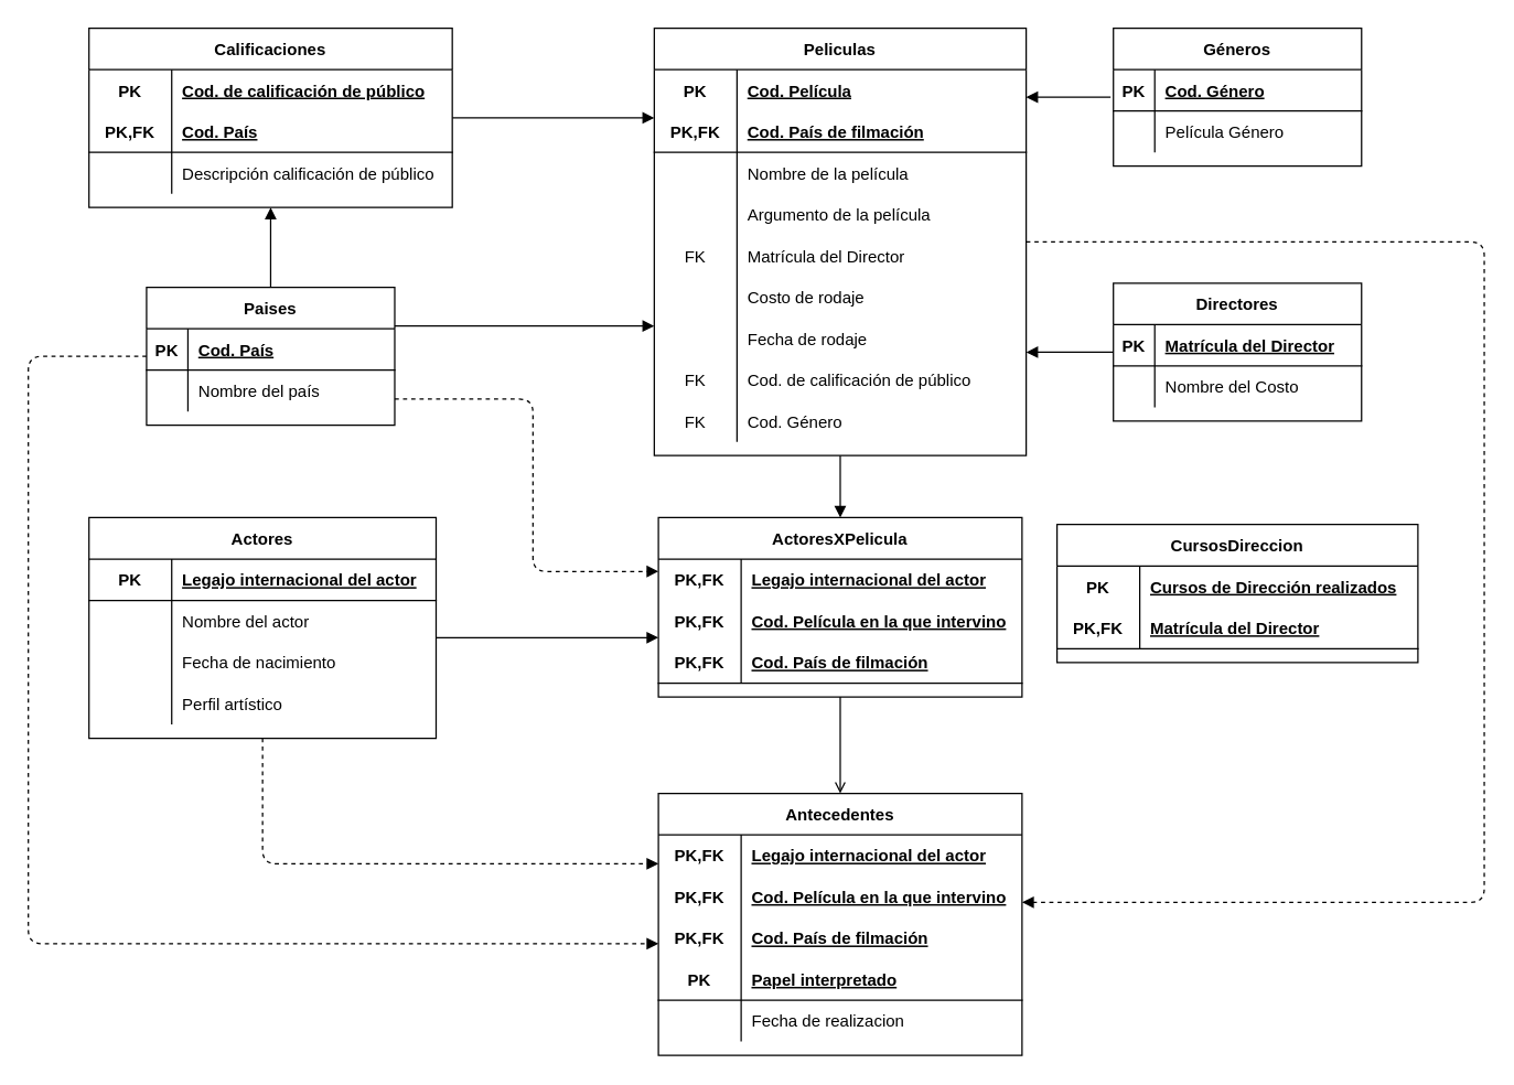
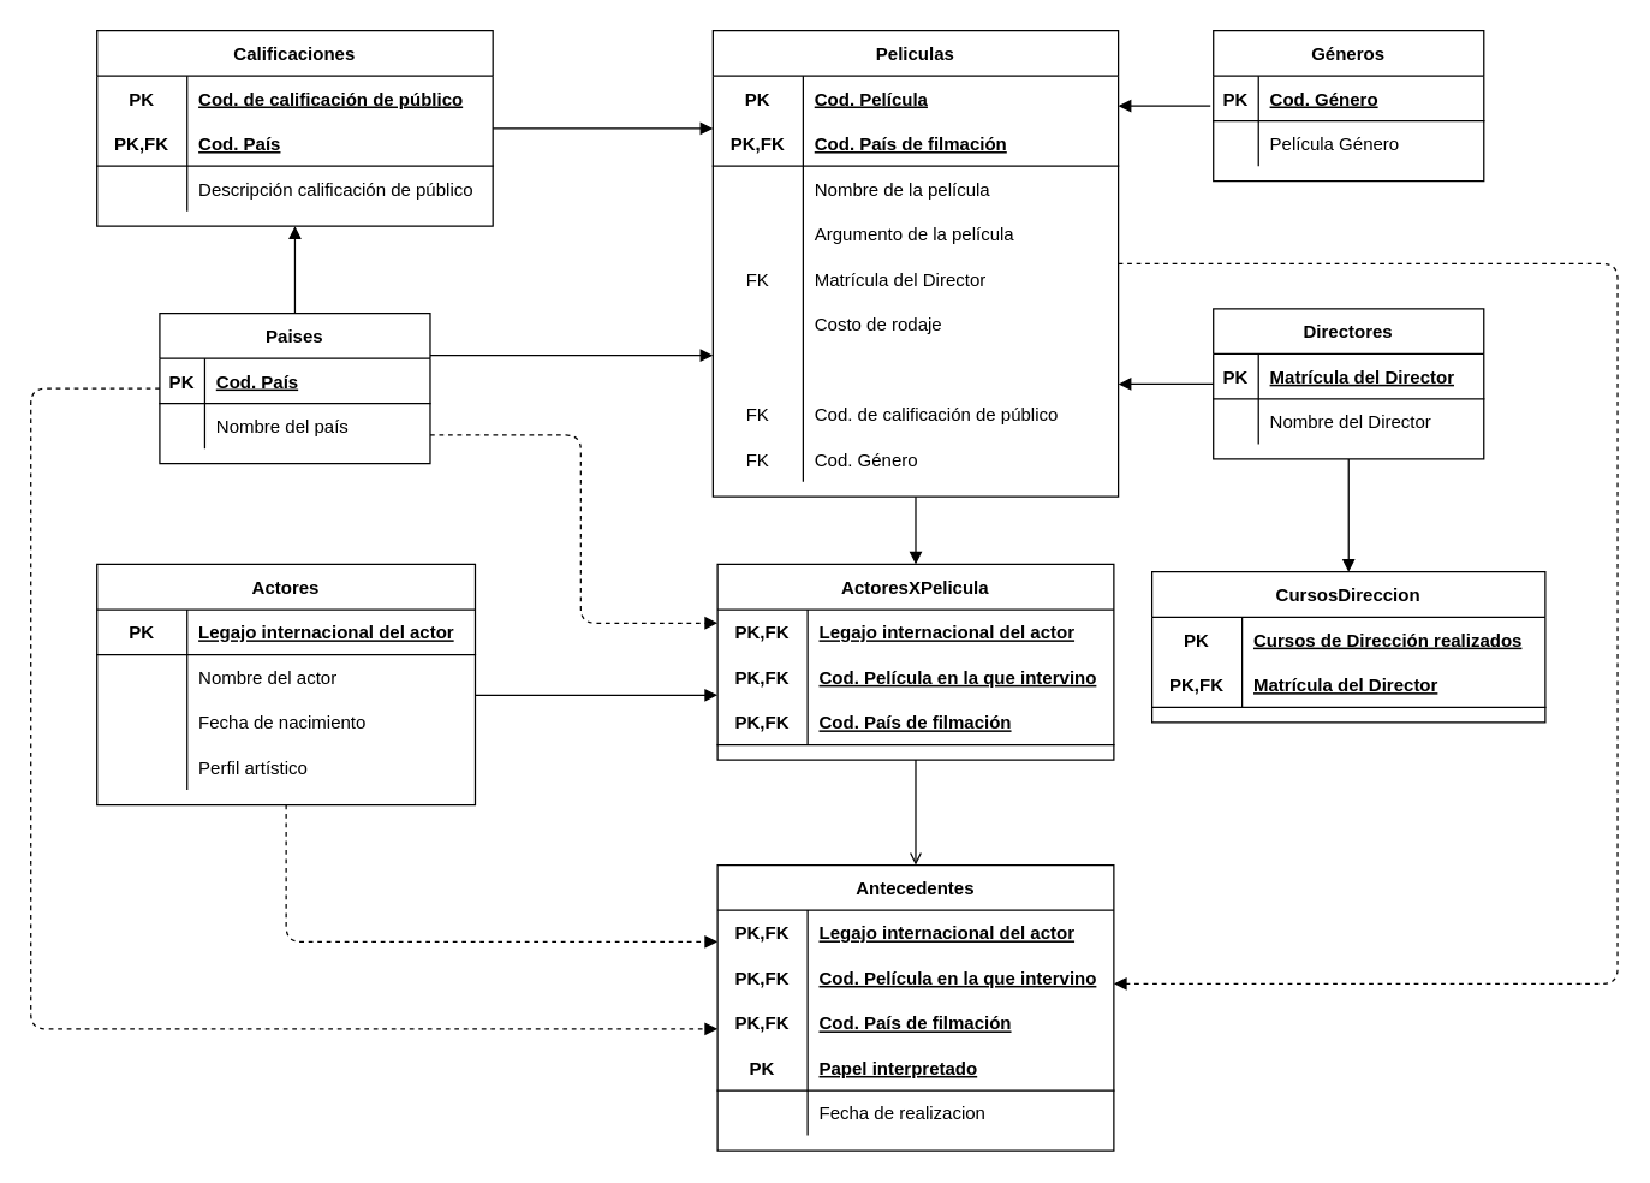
- <mxCell id="25" value="Fecha de rodaje" style="shape=partialRectangle;connectable=0;fillColor=none;top=0;left=0;bottom=0;right=0;align=left;spacingLeft=6;overflow=hidden;" parent="23" vertex="1"><mxGeometry x="60" width="209.75" height="30" as="geometry" /></mxCell>
- <mxCell id="89" value="Nombre del Costo" style="shape=partialRectangle;connectable=0;fillColor=none;top=0;left=0;bottom=0;right=0;align=left;spacingLeft=6;overflow=hidden;" parent="87" vertex="1"><mxGeometry x="30" width="150" height="30" as="geometry" /></mxCell>
+ <mxCell id="89" value="Nombre del Director" style="shape=partialRectangle;connectable=0;fillColor=none;top=0;left=0;bottom=0;right=0;align=left;spacingLeft=6;overflow=hidden;" parent="87" vertex="1"><mxGeometry x="30" width="150" height="30" as="geometry" /></mxCell>
+ <mxCell id="82" style="edgeStyle=orthogonalEdgeStyle;orthogonalLoop=1;jettySize=auto;html=1;startArrow=none;startFill=0;endArrow=block;endFill=1;rounded=1;" parent="1" source="83" target="32" edge="1"><mxGeometry relative="1" as="geometry" /></mxCell>
